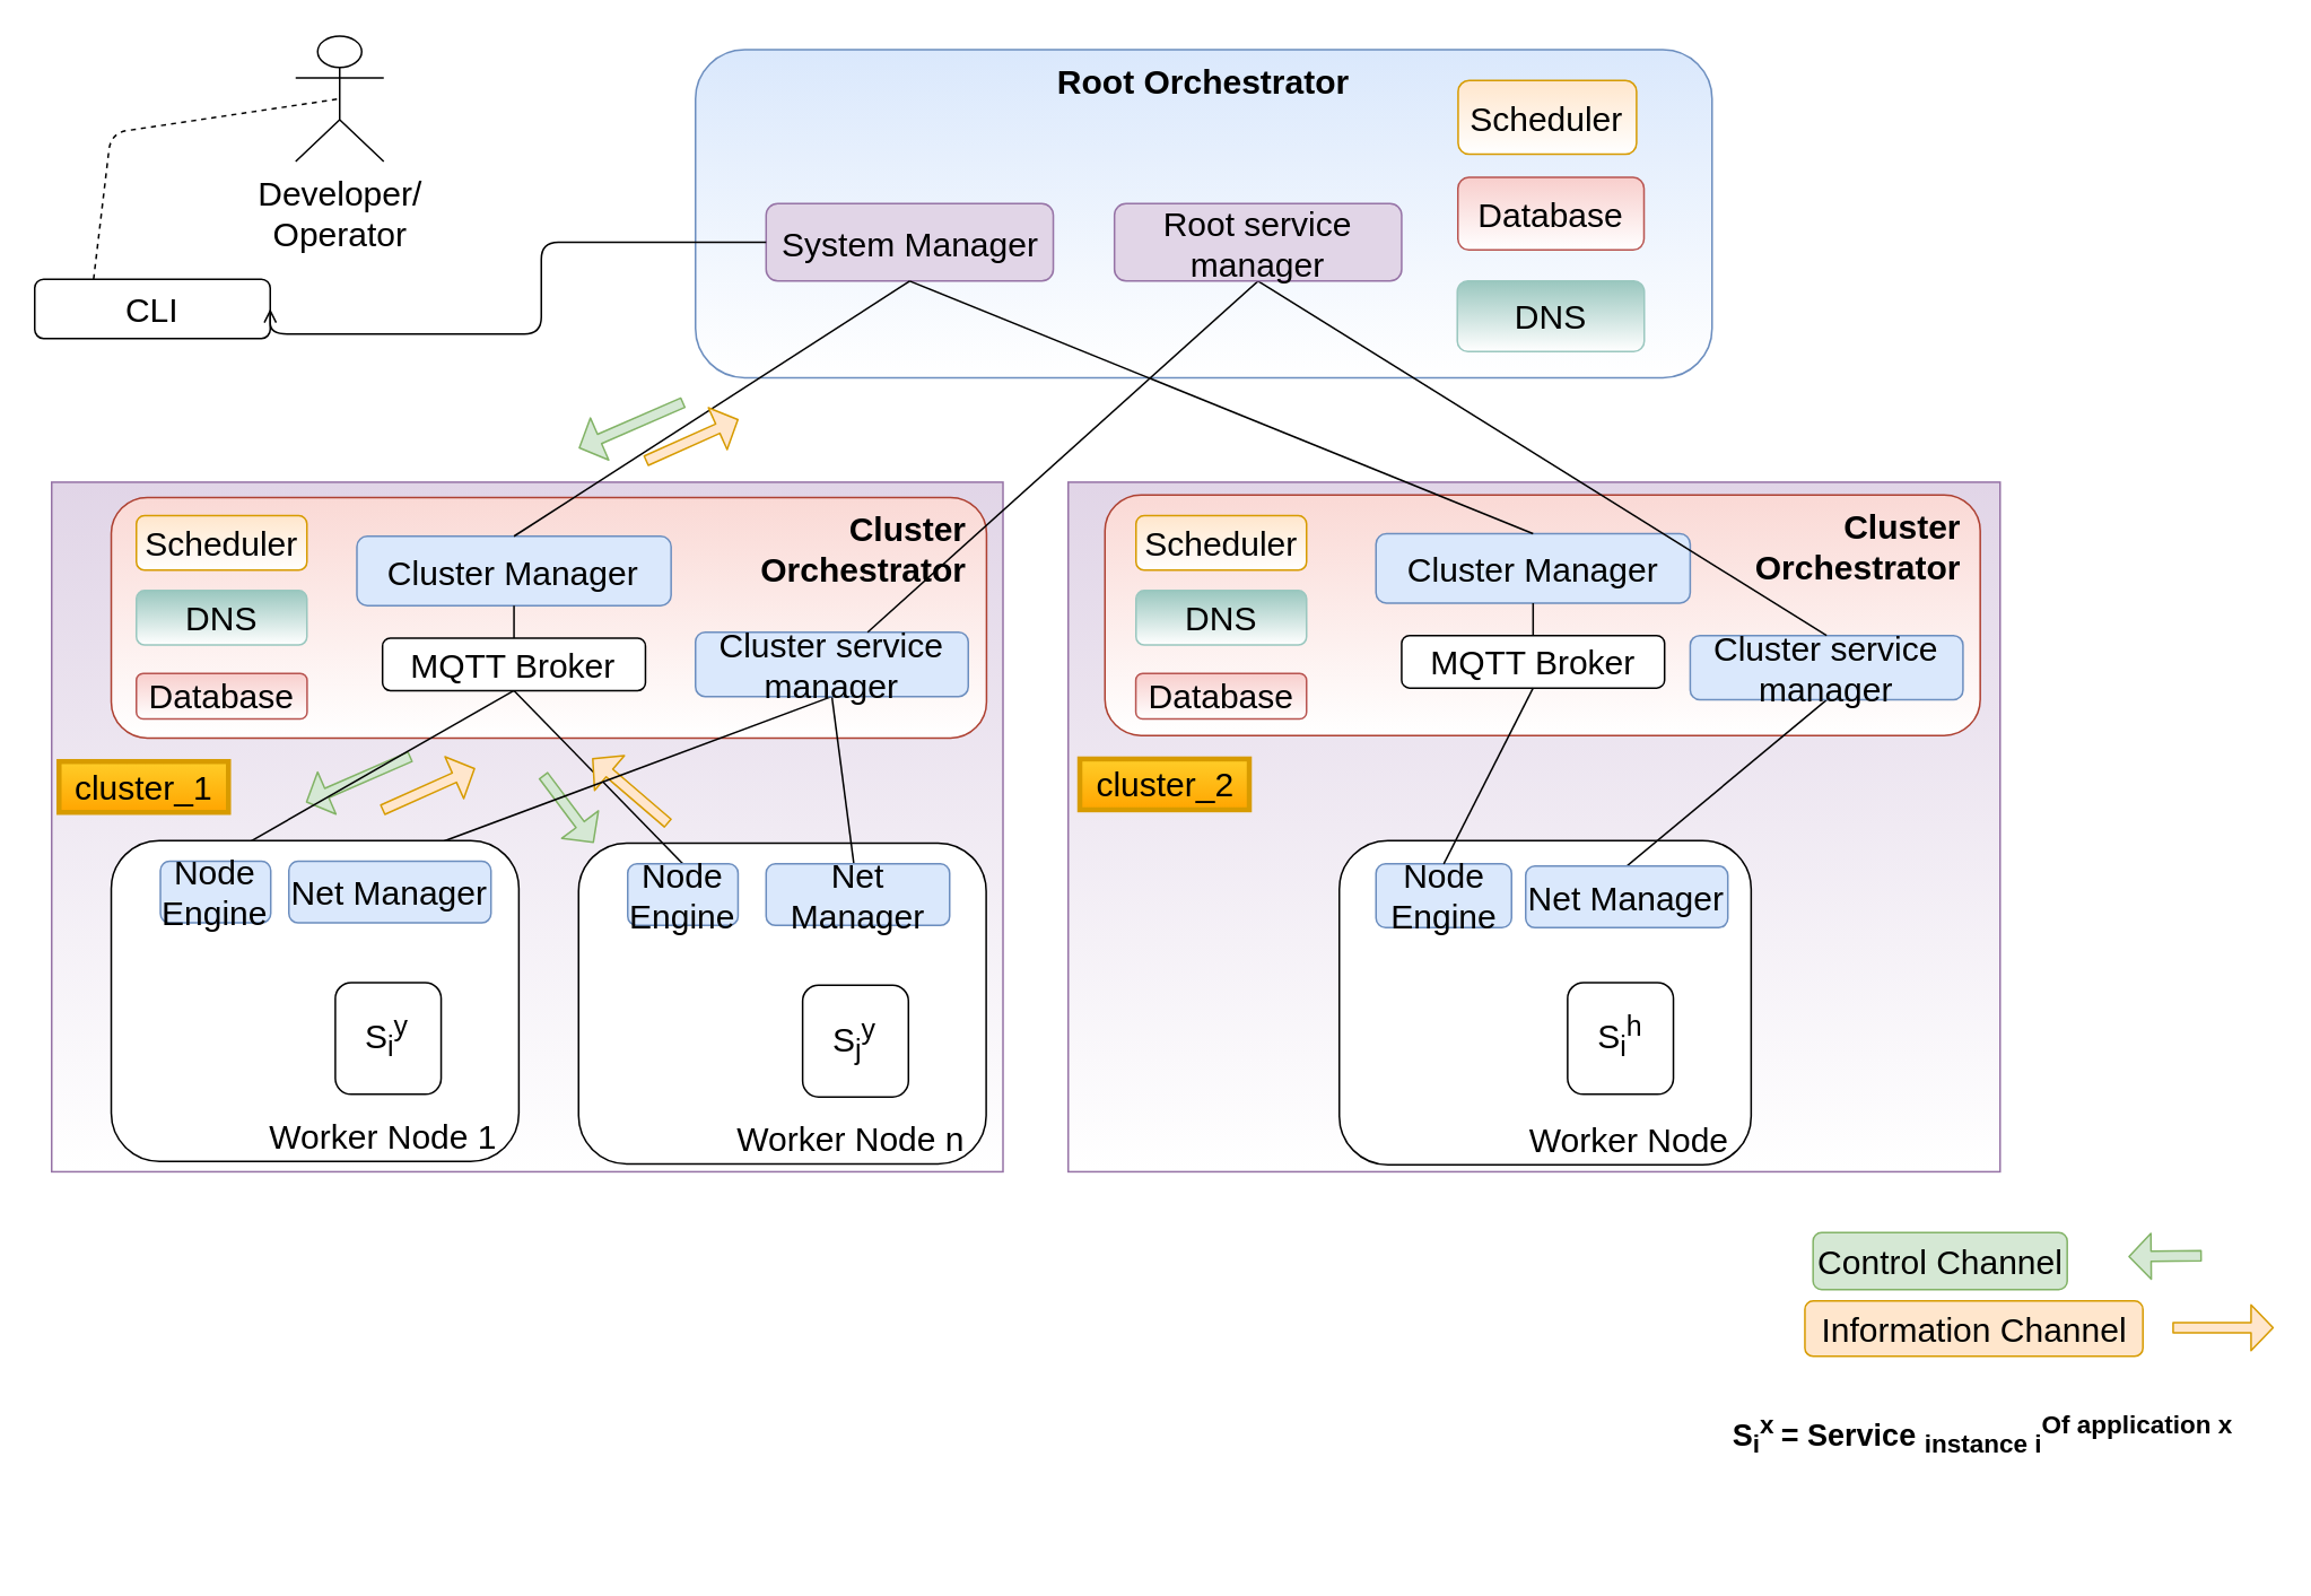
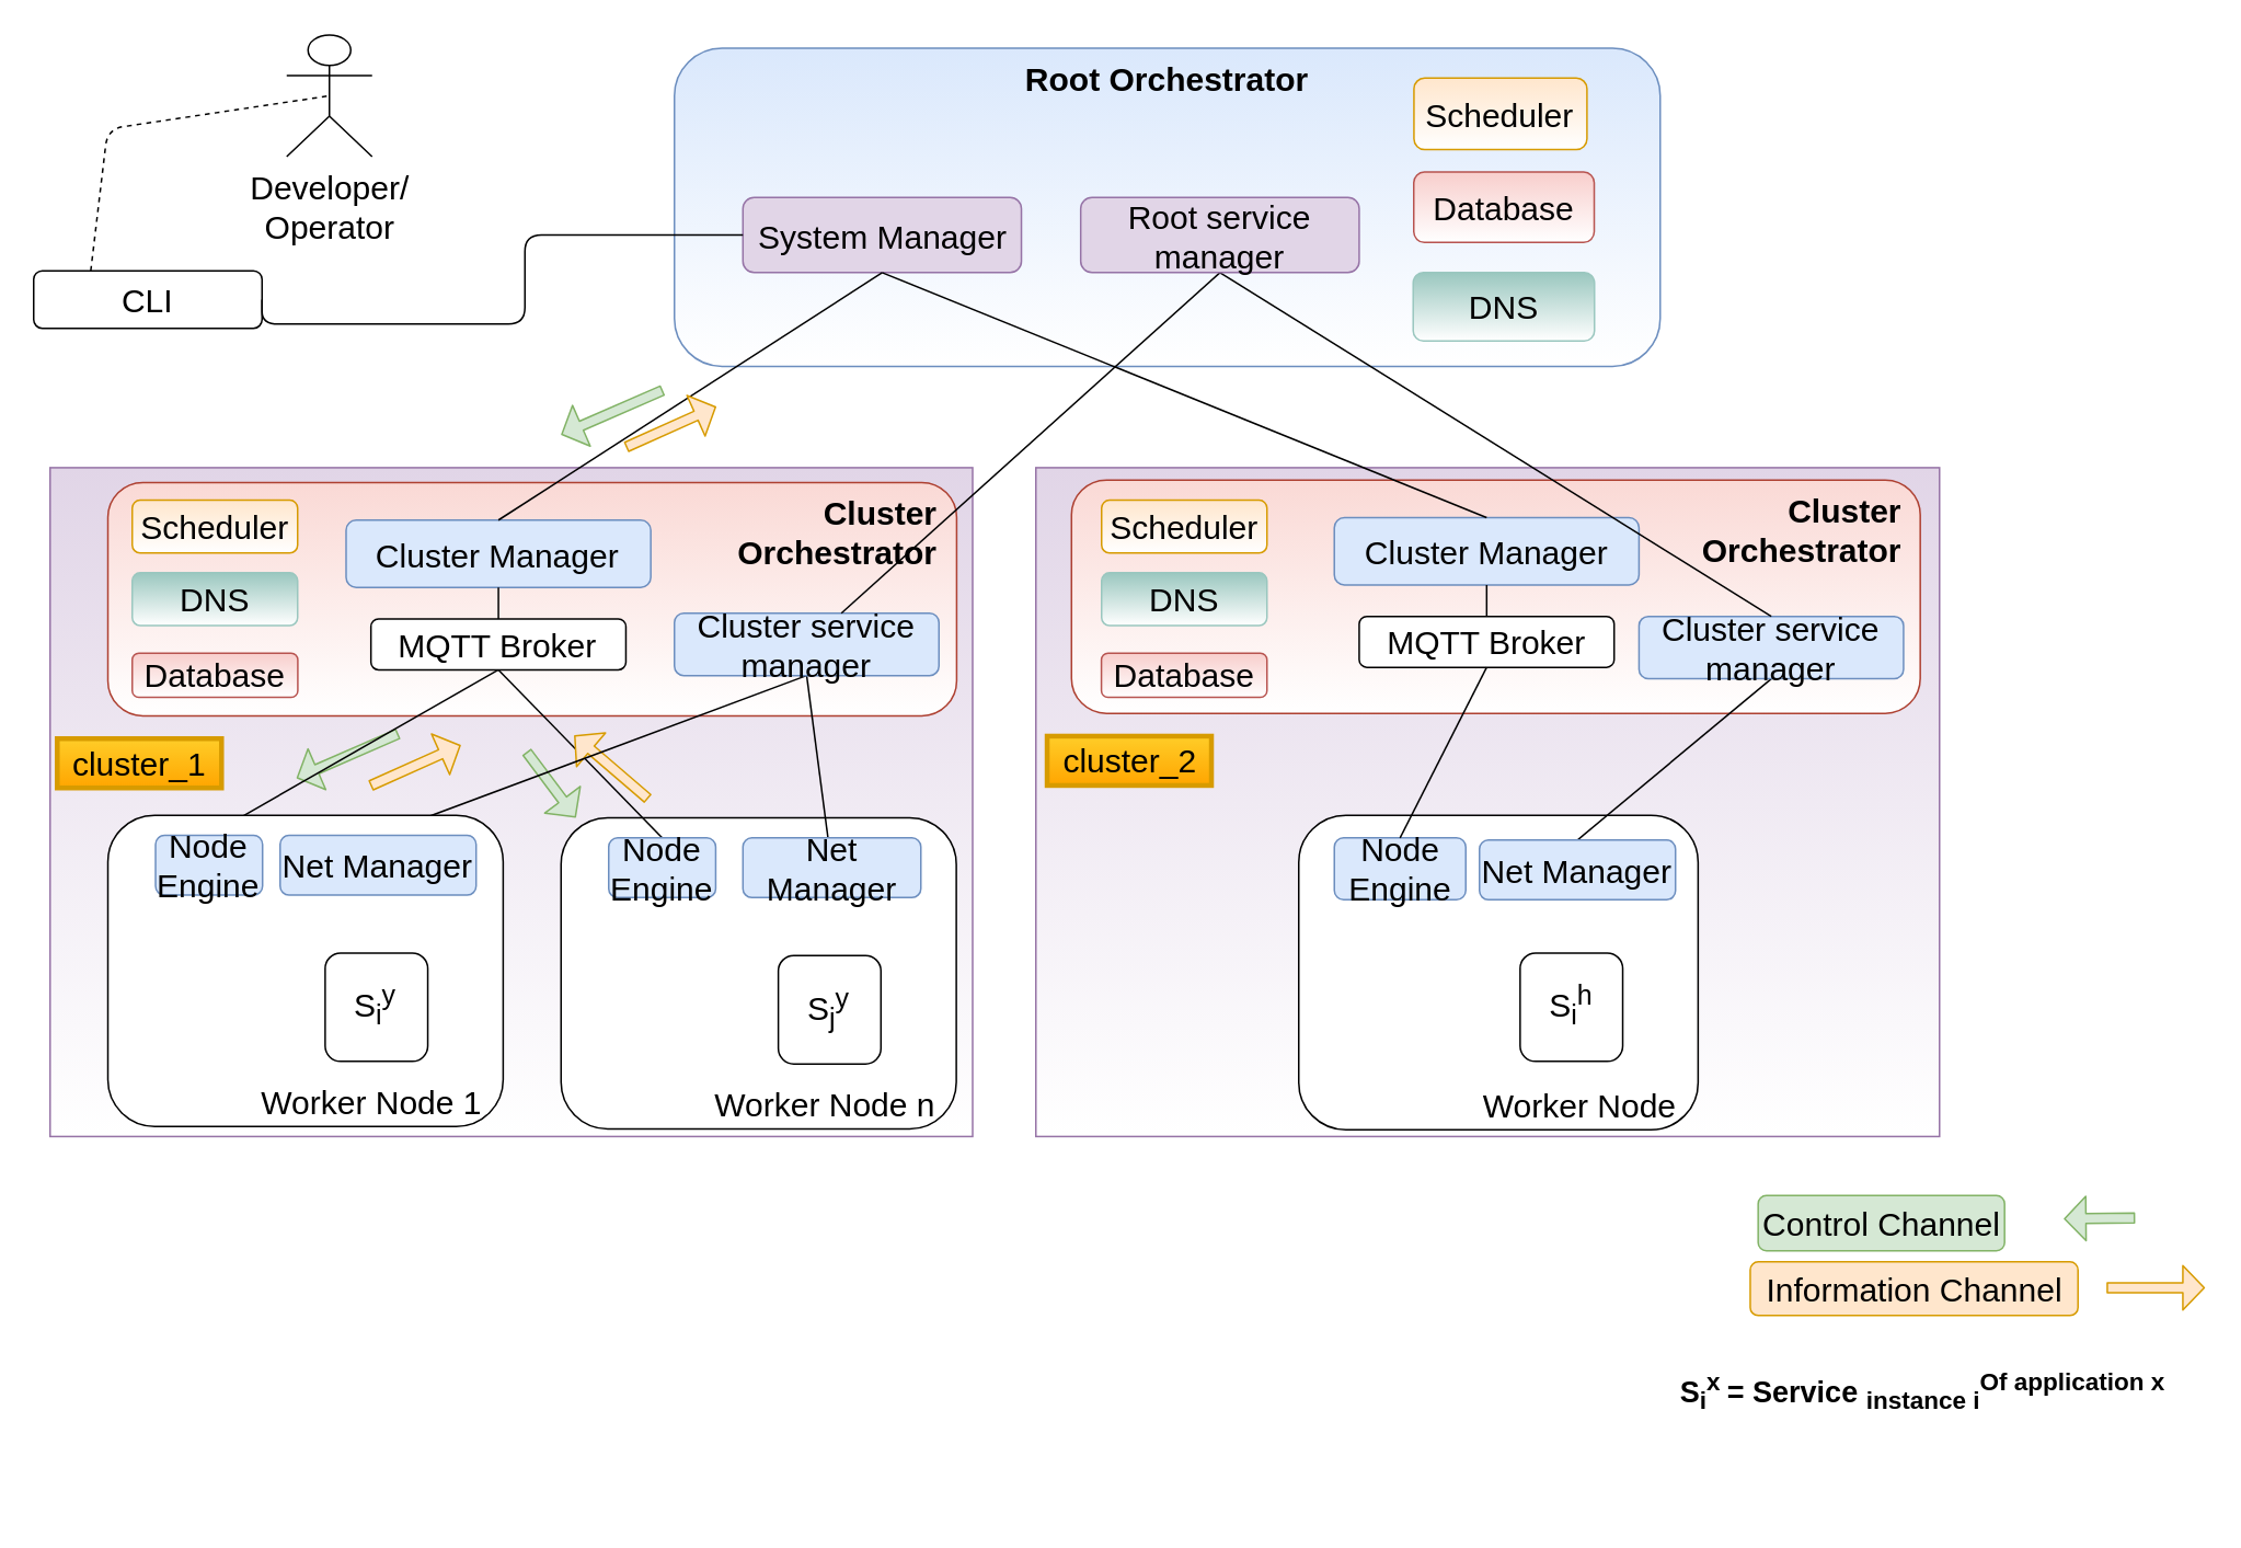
- <mxCell id="7" value="" style="endArrow=open;html=1;fontSize=20;entryX=1;entryY=0.5;entryDx=0;entryDy=0;edgeStyle=orthogonalEdgeStyle;exitX=0;exitY=0.5;exitDx=0;exitDy=0;" parent="1" source="5" target="2" edge="1"><mxGeometry width="50" height="50" relative="1" as="geometry"><mxPoint x="669" y="145.29" as="sourcePoint" /><mxPoint x="349" y="164.29" as="targetPoint" /><Array as="points"><mxPoint x="319" y="142.66" /><mxPoint x="319" y="196.66" /></Array></mxGeometry></mxCell>
+ <mxCell id="7" value="" style="endArrow=none;html=1;fontSize=20;entryX=1;entryY=0.5;entryDx=0;entryDy=0;edgeStyle=orthogonalEdgeStyle;exitX=0;exitY=0.5;exitDx=0;exitDy=0;" parent="1" source="5" target="2" edge="1"><mxGeometry width="50" height="50" relative="1" as="geometry"><mxPoint x="669" y="145.29" as="sourcePoint" /><mxPoint x="349" y="164.29" as="targetPoint" /><Array as="points"><mxPoint x="319" y="142.66" /><mxPoint x="319" y="196.66" /></Array></mxGeometry></mxCell>
